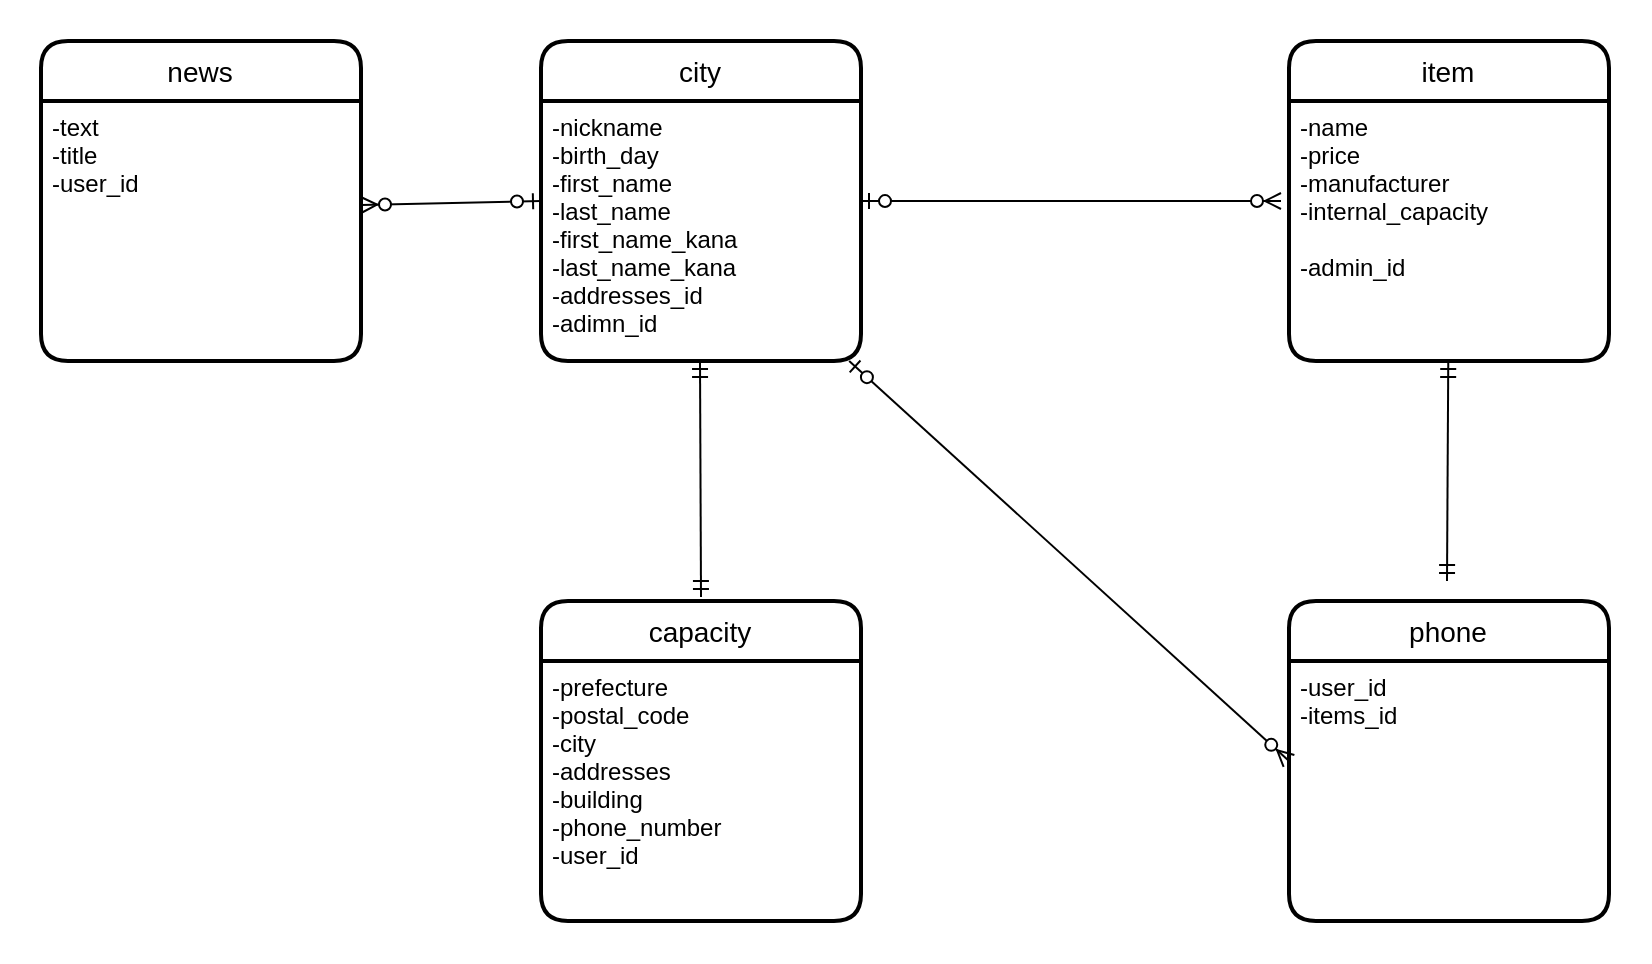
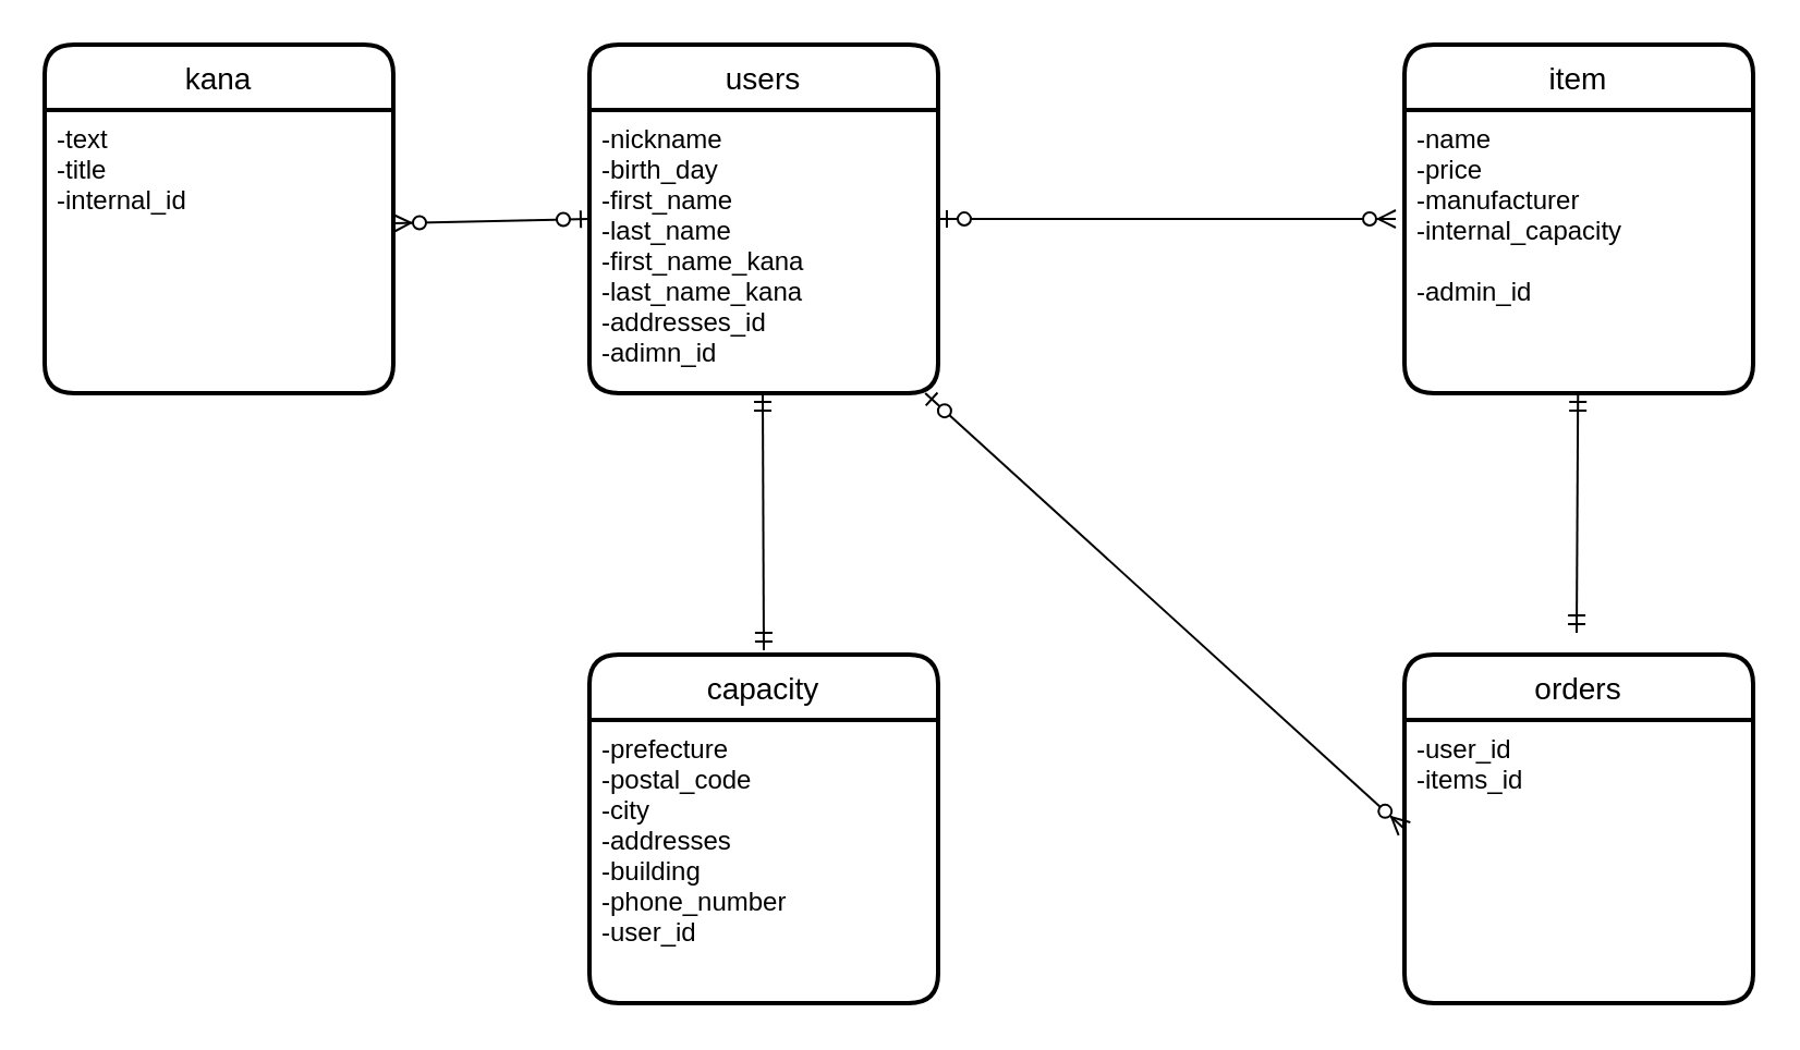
- <mxCell id="14" value="news" style="swimlane;childLayout=stackLayout;horizontal=1;startSize=30;horizontalStack=0;rounded=1;fontSize=14;fontStyle=0;strokeWidth=2;resizeParent=0;resizeLast=1;shadow=0;dashed=0;align=center;" vertex="1" parent="1"><mxGeometry x="20" y="20" width="160" height="160" as="geometry" /></mxCell>
+ <mxCell id="14" value="kana" style="swimlane;childLayout=stackLayout;horizontal=1;startSize=30;horizontalStack=0;rounded=1;fontSize=14;fontStyle=0;strokeWidth=2;resizeParent=0;resizeLast=1;shadow=0;dashed=0;align=center;" vertex="1" parent="1"><mxGeometry x="20" y="20" width="160" height="160" as="geometry" /></mxCell>
- <mxCell id="6" value="city" style="swimlane;childLayout=stackLayout;horizontal=1;startSize=30;horizontalStack=0;rounded=1;fontSize=14;fontStyle=0;strokeWidth=2;resizeParent=0;resizeLast=1;shadow=0;dashed=0;align=center;" parent="1" vertex="1"><mxGeometry x="270" y="20" width="160" height="160" as="geometry" /></mxCell>
+ <mxCell id="6" value="users" style="swimlane;childLayout=stackLayout;horizontal=1;startSize=30;horizontalStack=0;rounded=1;fontSize=14;fontStyle=0;strokeWidth=2;resizeParent=0;resizeLast=1;shadow=0;dashed=0;align=center;" parent="1" vertex="1"><mxGeometry x="270" y="20" width="160" height="160" as="geometry" /></mxCell>
- <mxCell id="15" value="-text&#10;-title&#10;-user_id" style="align=left;strokeColor=none;fillColor=none;spacingLeft=4;fontSize=12;verticalAlign=top;resizable=0;rotatable=0;part=1;" vertex="1" parent="14"><mxGeometry y="30" width="160" height="130" as="geometry" /></mxCell>
+ <mxCell id="15" value="-text&#10;-title&#10;-internal_id" style="align=left;strokeColor=none;fillColor=none;spacingLeft=4;fontSize=12;verticalAlign=top;resizable=0;rotatable=0;part=1;" vertex="1" parent="14"><mxGeometry y="30" width="160" height="130" as="geometry" /></mxCell>
- <mxCell id="12" value="phone" style="swimlane;childLayout=stackLayout;horizontal=1;startSize=30;horizontalStack=0;rounded=1;fontSize=14;fontStyle=0;strokeWidth=2;resizeParent=0;resizeLast=1;shadow=0;dashed=0;align=center;" parent="1" vertex="1"><mxGeometry x="644" y="300" width="160" height="160" as="geometry" /></mxCell>
+ <mxCell id="12" value="orders" style="swimlane;childLayout=stackLayout;horizontal=1;startSize=30;horizontalStack=0;rounded=1;fontSize=14;fontStyle=0;strokeWidth=2;resizeParent=0;resizeLast=1;shadow=0;dashed=0;align=center;" parent="1" vertex="1"><mxGeometry x="644" y="300" width="160" height="160" as="geometry" /></mxCell>
